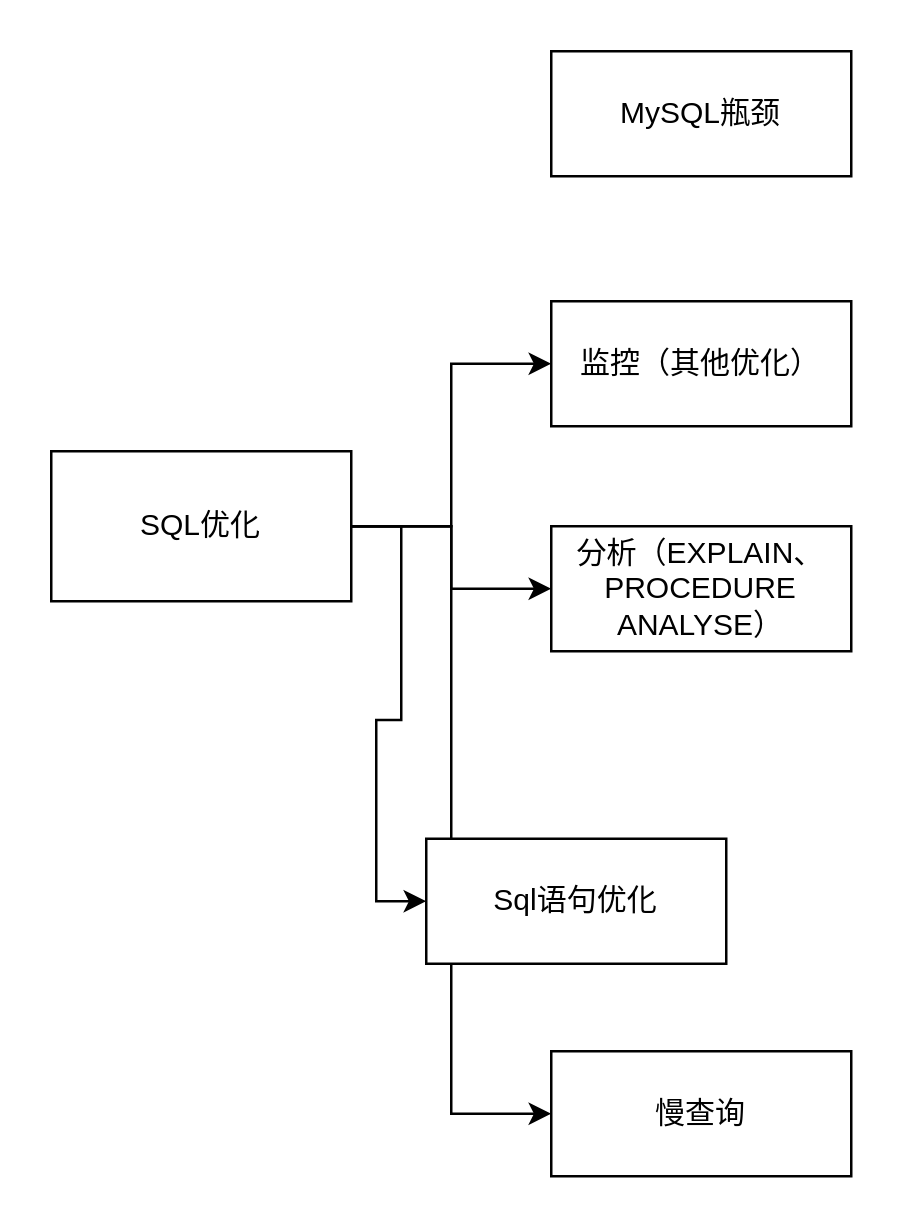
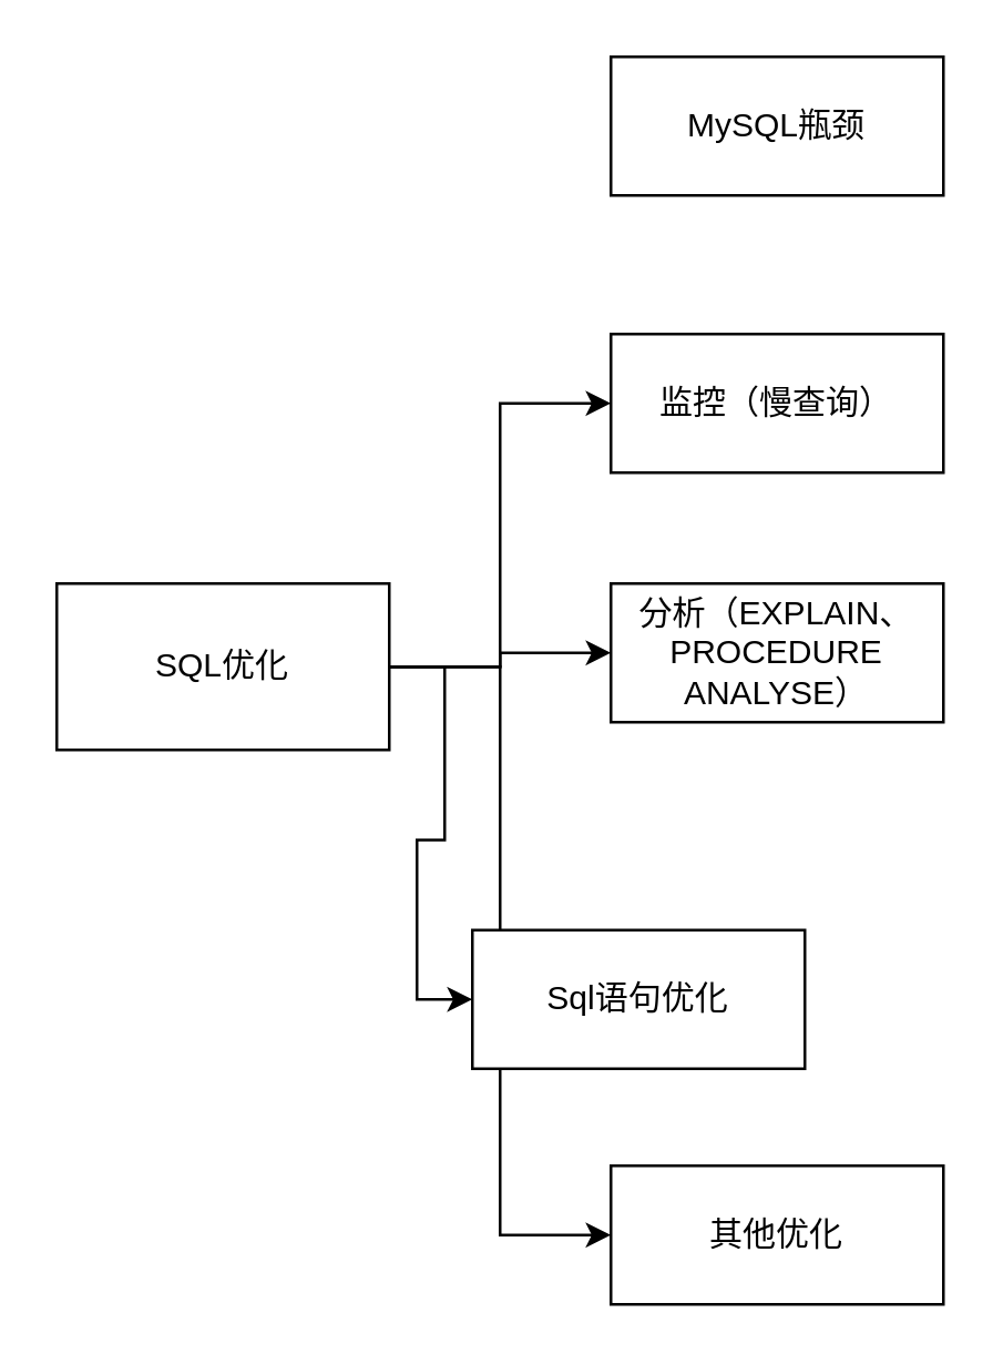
- <mxCell id="8" value="监控（其他优化）" style="rounded=0;whiteSpace=wrap;html=1;" vertex="1" parent="1"><mxGeometry x="220" y="120" width="120" height="50" as="geometry" /></mxCell>
+ <mxCell id="8" value="监控（慢查询）" style="rounded=0;whiteSpace=wrap;html=1;" vertex="1" parent="1"><mxGeometry x="220" y="120" width="120" height="50" as="geometry" /></mxCell>
- <mxCell id="6" value="SQL优化" style="rounded=0;whiteSpace=wrap;html=1;" vertex="1" parent="1"><mxGeometry x="20" y="180" width="120" height="60" as="geometry" /></mxCell>
+ <mxCell id="6" value="SQL优化" style="rounded=0;whiteSpace=wrap;html=1;" vertex="1" parent="1"><mxGeometry x="20" y="210" width="120" height="60" as="geometry" /></mxCell>
- <mxCell id="11" value="慢查询" style="rounded=0;whiteSpace=wrap;html=1;" vertex="1" parent="1"><mxGeometry x="220" y="420" width="120" height="50" as="geometry" /></mxCell>
+ <mxCell id="11" value="其他优化" style="rounded=0;whiteSpace=wrap;html=1;" vertex="1" parent="1"><mxGeometry x="220" y="420" width="120" height="50" as="geometry" /></mxCell>
